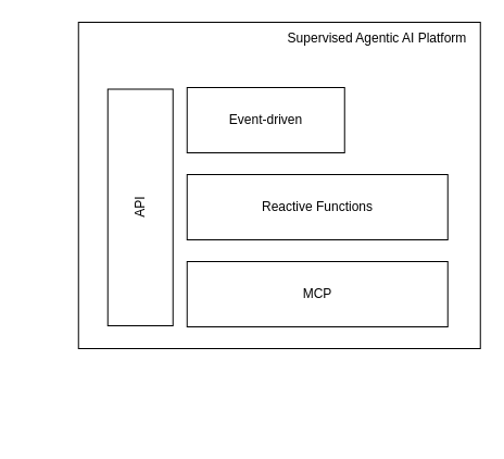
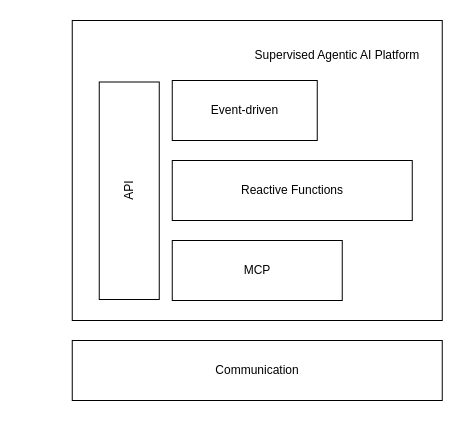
- <mxCell id="6" value="&lt;font style=&quot;color: light-dark(rgb(0, 0, 0), rgb(255, 179, 102));&quot;&gt;Supervised Agentic AI Platform&lt;/font&gt;" style="text;html=1;align=center;verticalAlign=middle;whiteSpace=wrap;rounded=0;" vertex="1" parent="1"><mxGeometry x="251.75" y="20" width="190" height="30" as="geometry" /></mxCell>
+ <mxCell id="6" value="&lt;font style=&quot;color: light-dark(rgb(0, 0, 0), rgb(255, 179, 102));&quot;&gt;Supervised Agentic AI Platform&lt;/font&gt;" style="text;html=1;align=center;verticalAlign=middle;whiteSpace=wrap;rounded=0;" vertex="1" parent="1"><mxGeometry x="241.75" y="40" width="190" height="30" as="geometry" /></mxCell>
- <mxCell id="3" value="MCP" style="rounded=0;whiteSpace=wrap;html=1;" vertex="1" parent="1"><mxGeometry x="171.75" y="240" width="240" height="60" as="geometry" /></mxCell>
+ <mxCell id="3" value="MCP" style="rounded=0;whiteSpace=wrap;html=1;" vertex="1" parent="1"><mxGeometry x="171.75" y="240" width="170" height="60" as="geometry" /></mxCell>
+ <mxCell id="8" value="Communication" style="rounded=0;whiteSpace=wrap;html=1;" vertex="1" parent="1"><mxGeometry x="71.75" y="340" width="370" height="60" as="geometry" /></mxCell>
